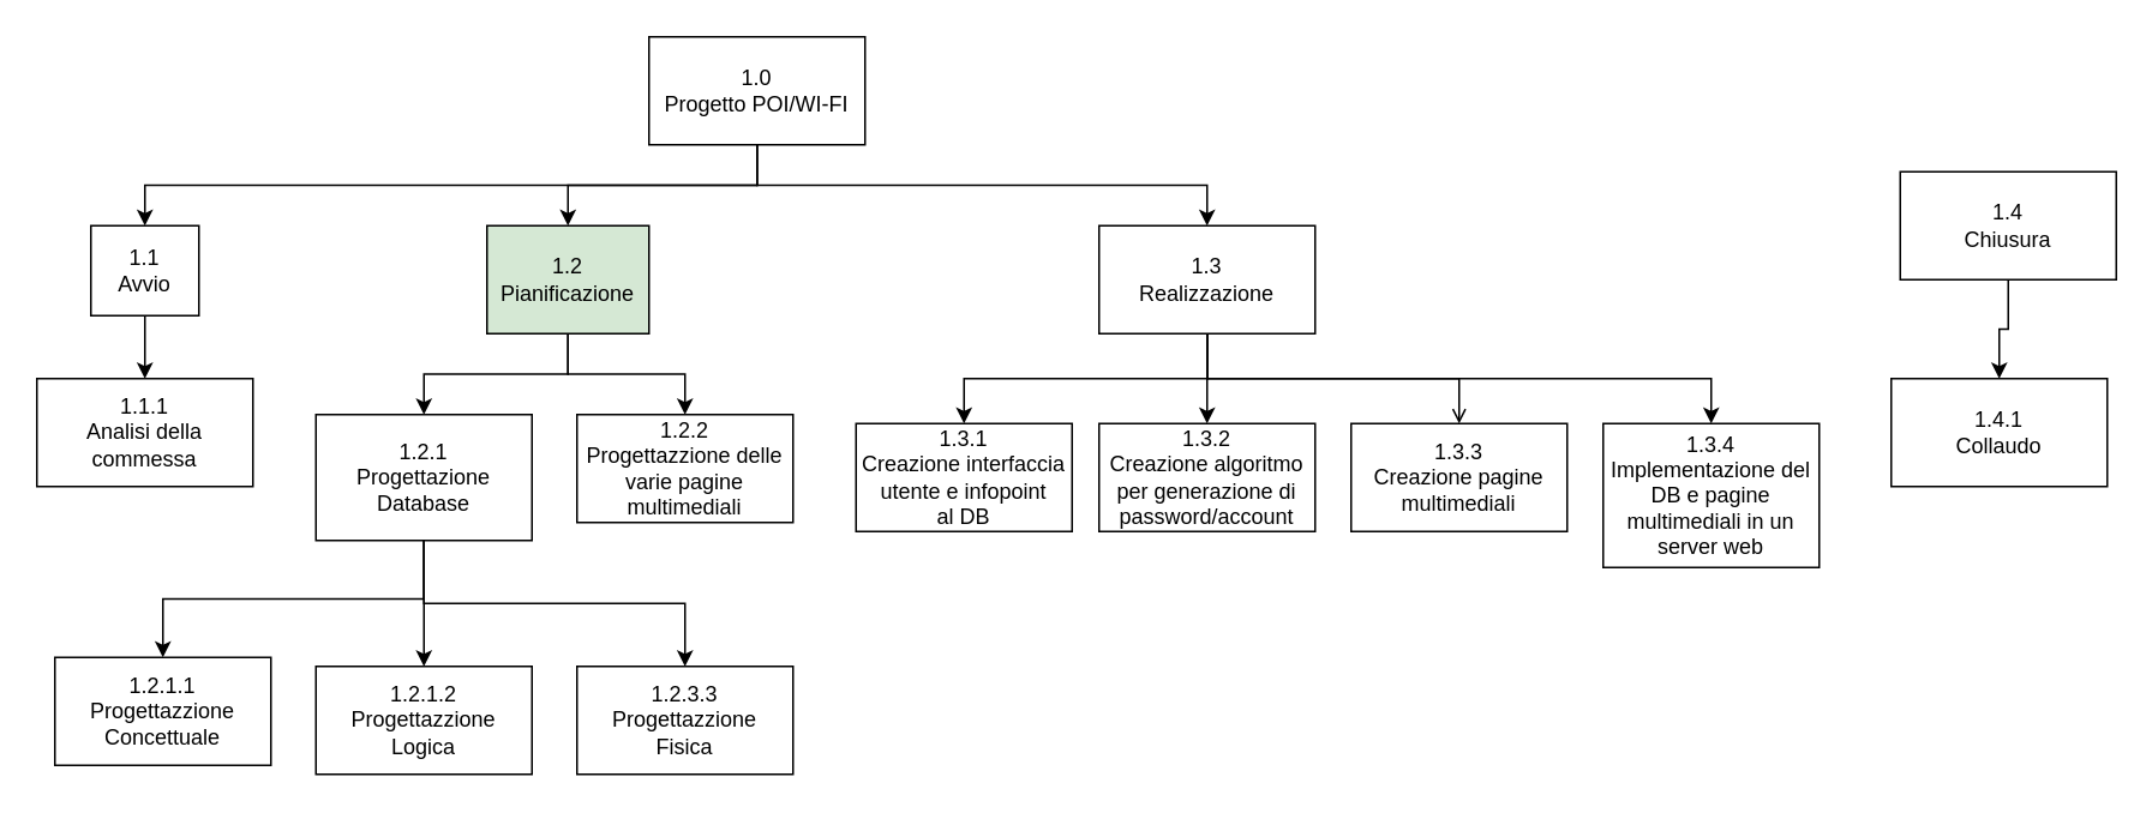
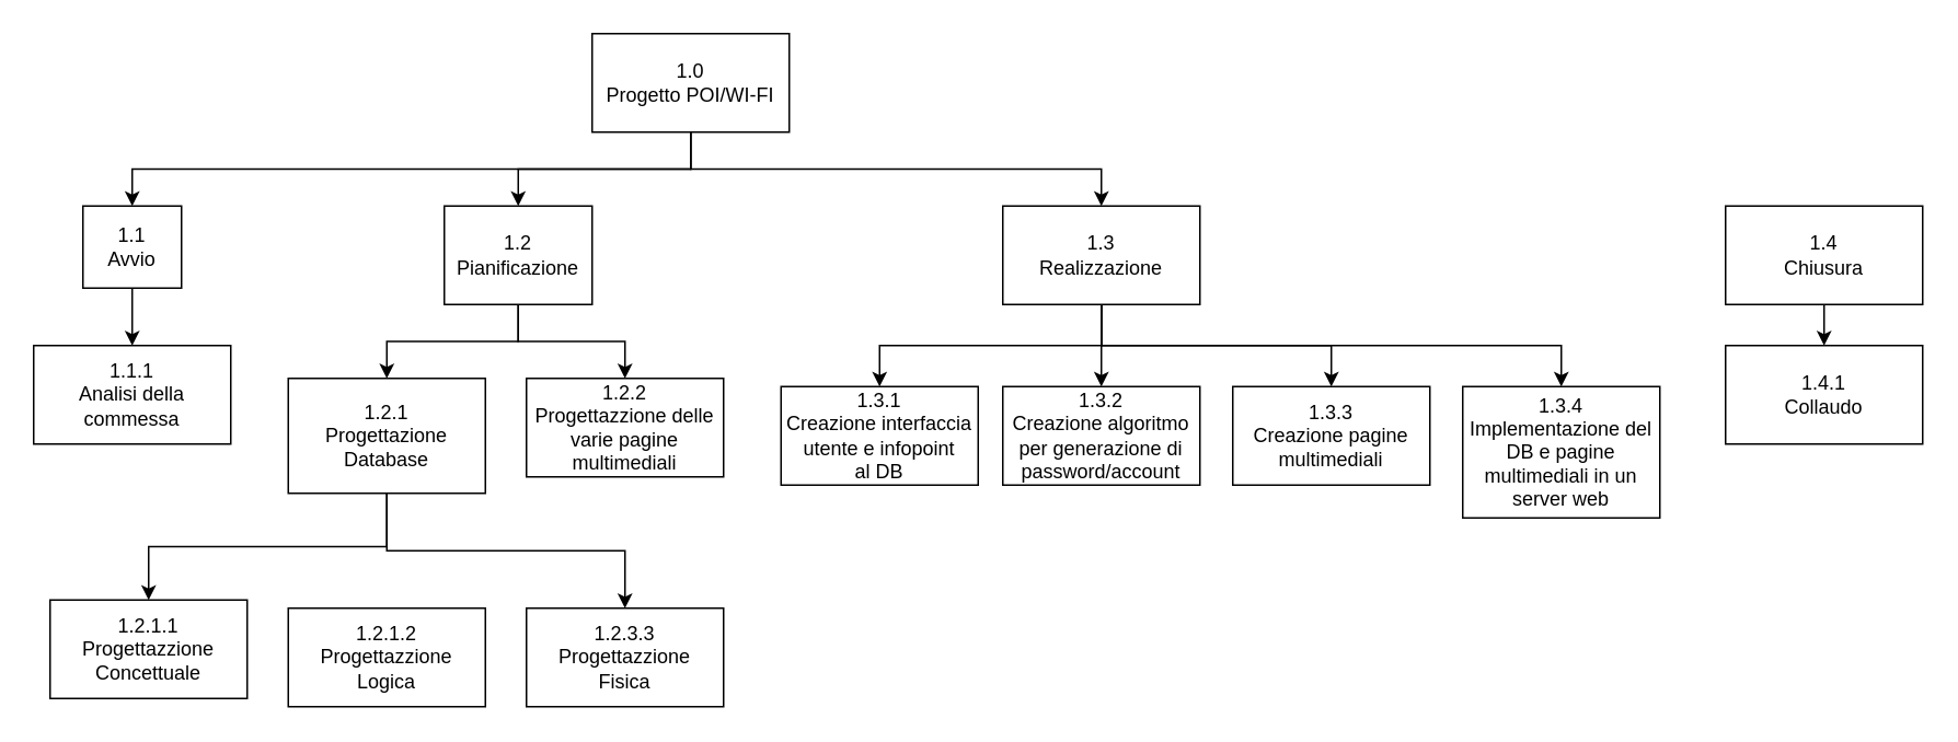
- <mxCell id="26" value="&lt;div&gt;1.4&lt;/div&gt;&lt;div&gt;Chiusura&lt;br&gt;&lt;/div&gt;" style="rounded=0;whiteSpace=wrap;html=1;" vertex="1" parent="1"><mxGeometry x="1055" y="95" width="120" height="60" as="geometry" /></mxCell>
+ <mxCell id="26" value="&lt;div&gt;1.4&lt;/div&gt;&lt;div&gt;Chiusura&lt;br&gt;&lt;/div&gt;" style="rounded=0;whiteSpace=wrap;html=1;" vertex="1" parent="1"><mxGeometry x="1050" y="125" width="120" height="60" as="geometry" /></mxCell>
- <mxCell id="11" value="&lt;div&gt;1.2&lt;/div&gt;&lt;div&gt;Pianificazione&lt;br&gt;&lt;/div&gt;" style="rounded=0;whiteSpace=wrap;html=1;fillColor=#d5e8d4;" vertex="1" parent="1"><mxGeometry x="270" y="125" width="90" height="60" as="geometry" /></mxCell>
+ <mxCell id="11" value="&lt;div&gt;1.2&lt;/div&gt;&lt;div&gt;Pianificazione&lt;br&gt;&lt;/div&gt;" style="rounded=0;whiteSpace=wrap;html=1;" vertex="1" parent="1"><mxGeometry x="270" y="125" width="90" height="60" as="geometry" /></mxCell>
- <mxCell id="18" style="edgeStyle=orthogonalEdgeStyle;rounded=0;orthogonalLoop=1;jettySize=auto;html=1;exitX=0.5;exitY=1;exitDx=0;exitDy=0;entryX=0.5;entryY=0;entryDx=0;entryDy=0;endArrow=open;" edge="1" parent="1" source="20" target="23"><mxGeometry relative="1" as="geometry" /></mxCell>
+ <mxCell id="18" style="edgeStyle=orthogonalEdgeStyle;rounded=0;orthogonalLoop=1;jettySize=auto;html=1;exitX=0.5;exitY=1;exitDx=0;exitDy=0;entryX=0.5;entryY=0;entryDx=0;entryDy=0;" edge="1" parent="1" source="20" target="23"><mxGeometry relative="1" as="geometry" /></mxCell>
- <mxCell id="13" style="edgeStyle=orthogonalEdgeStyle;rounded=0;orthogonalLoop=1;jettySize=auto;html=1;exitX=0.5;exitY=1;exitDx=0;exitDy=0;entryX=0.5;entryY=0;entryDx=0;entryDy=0;" edge="1" parent="1" source="15" target="30"><mxGeometry relative="1" as="geometry" /></mxCell>
